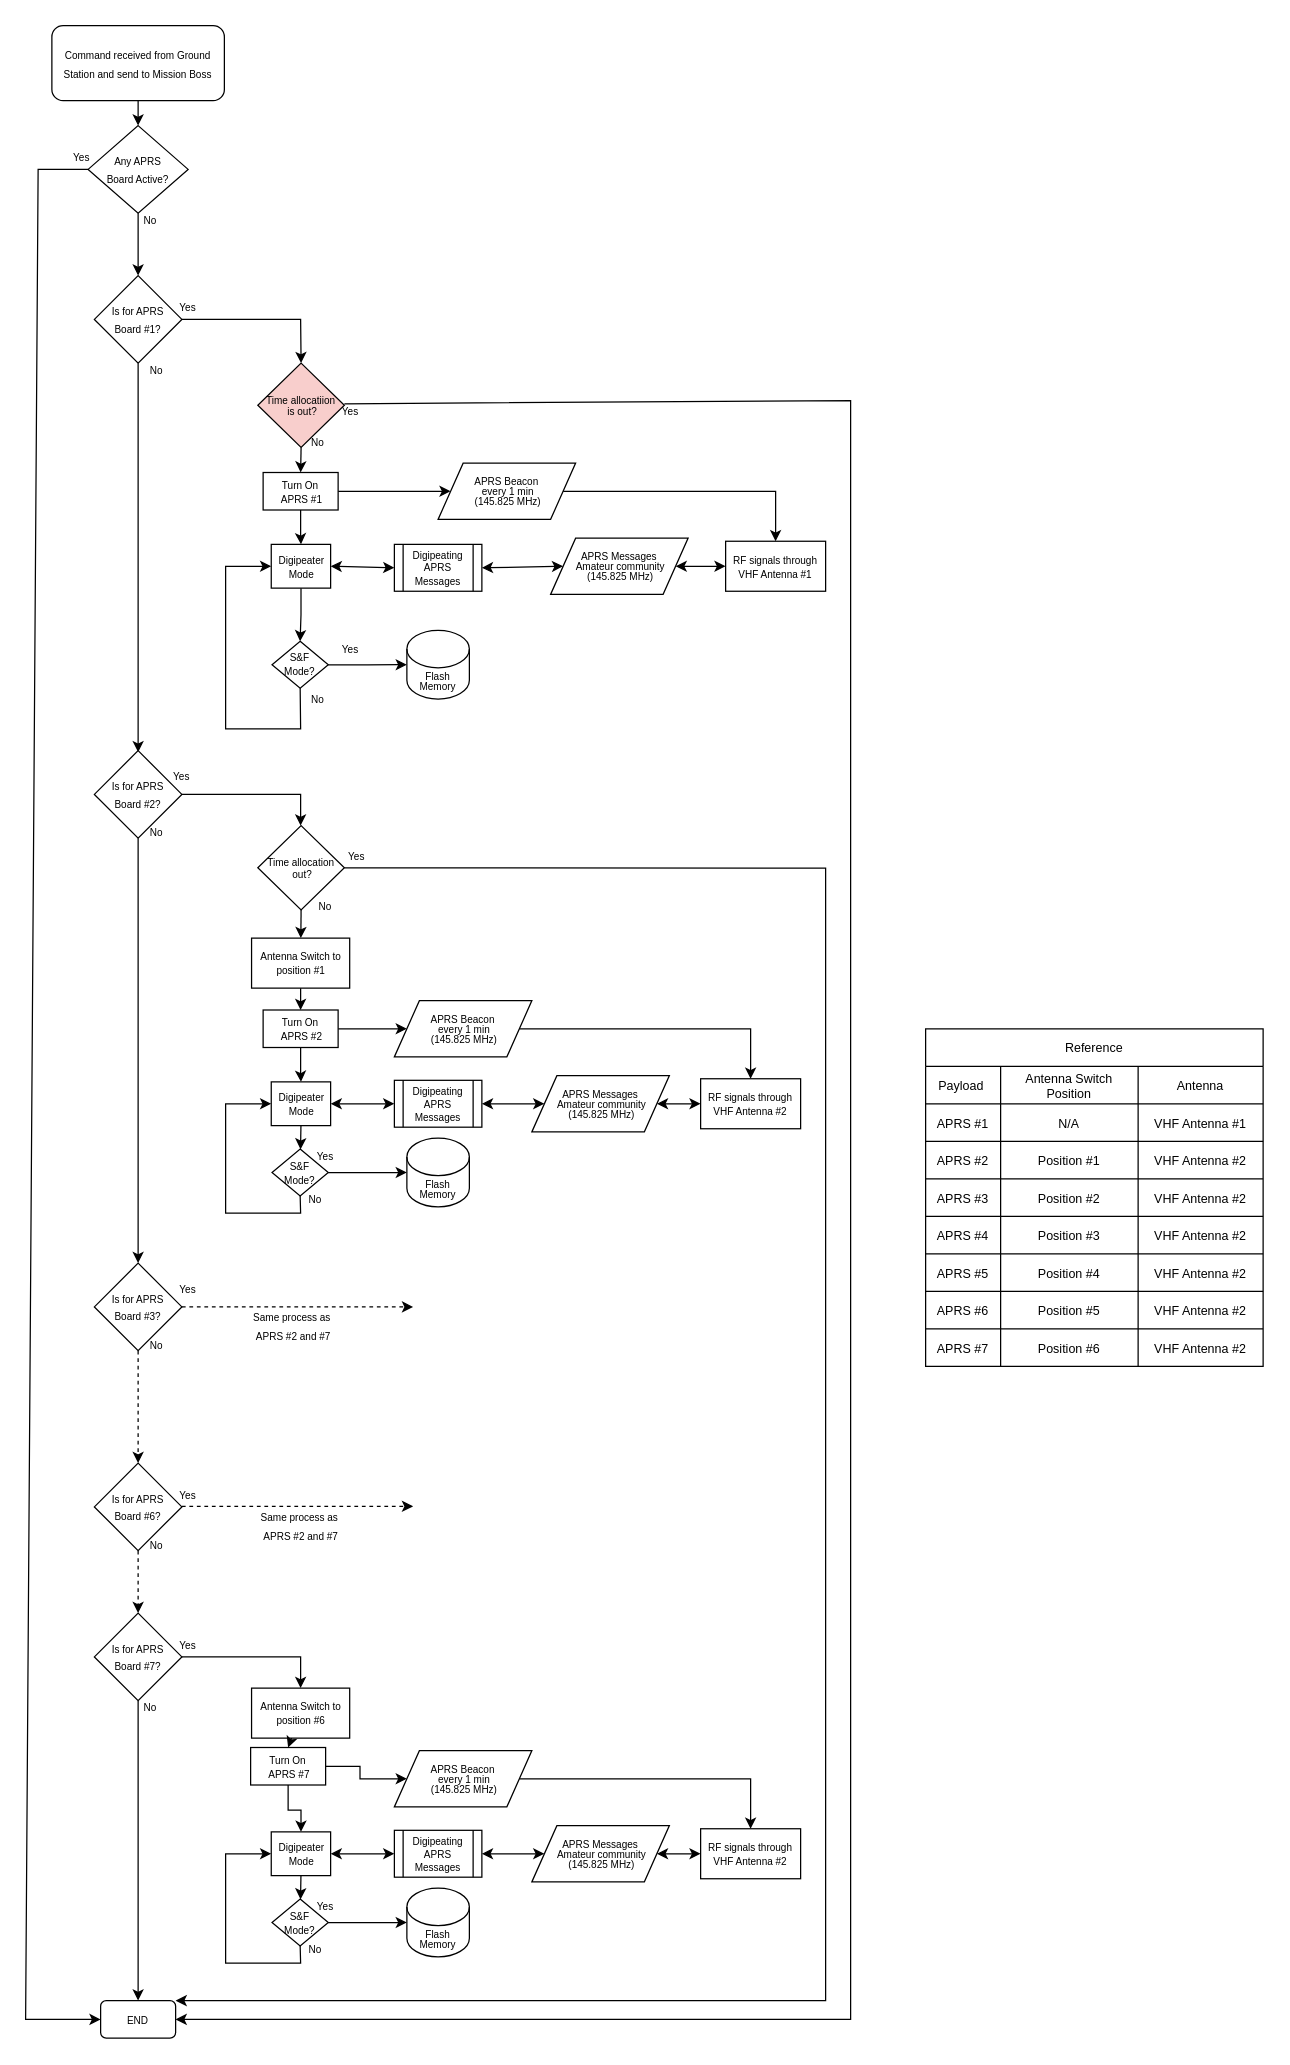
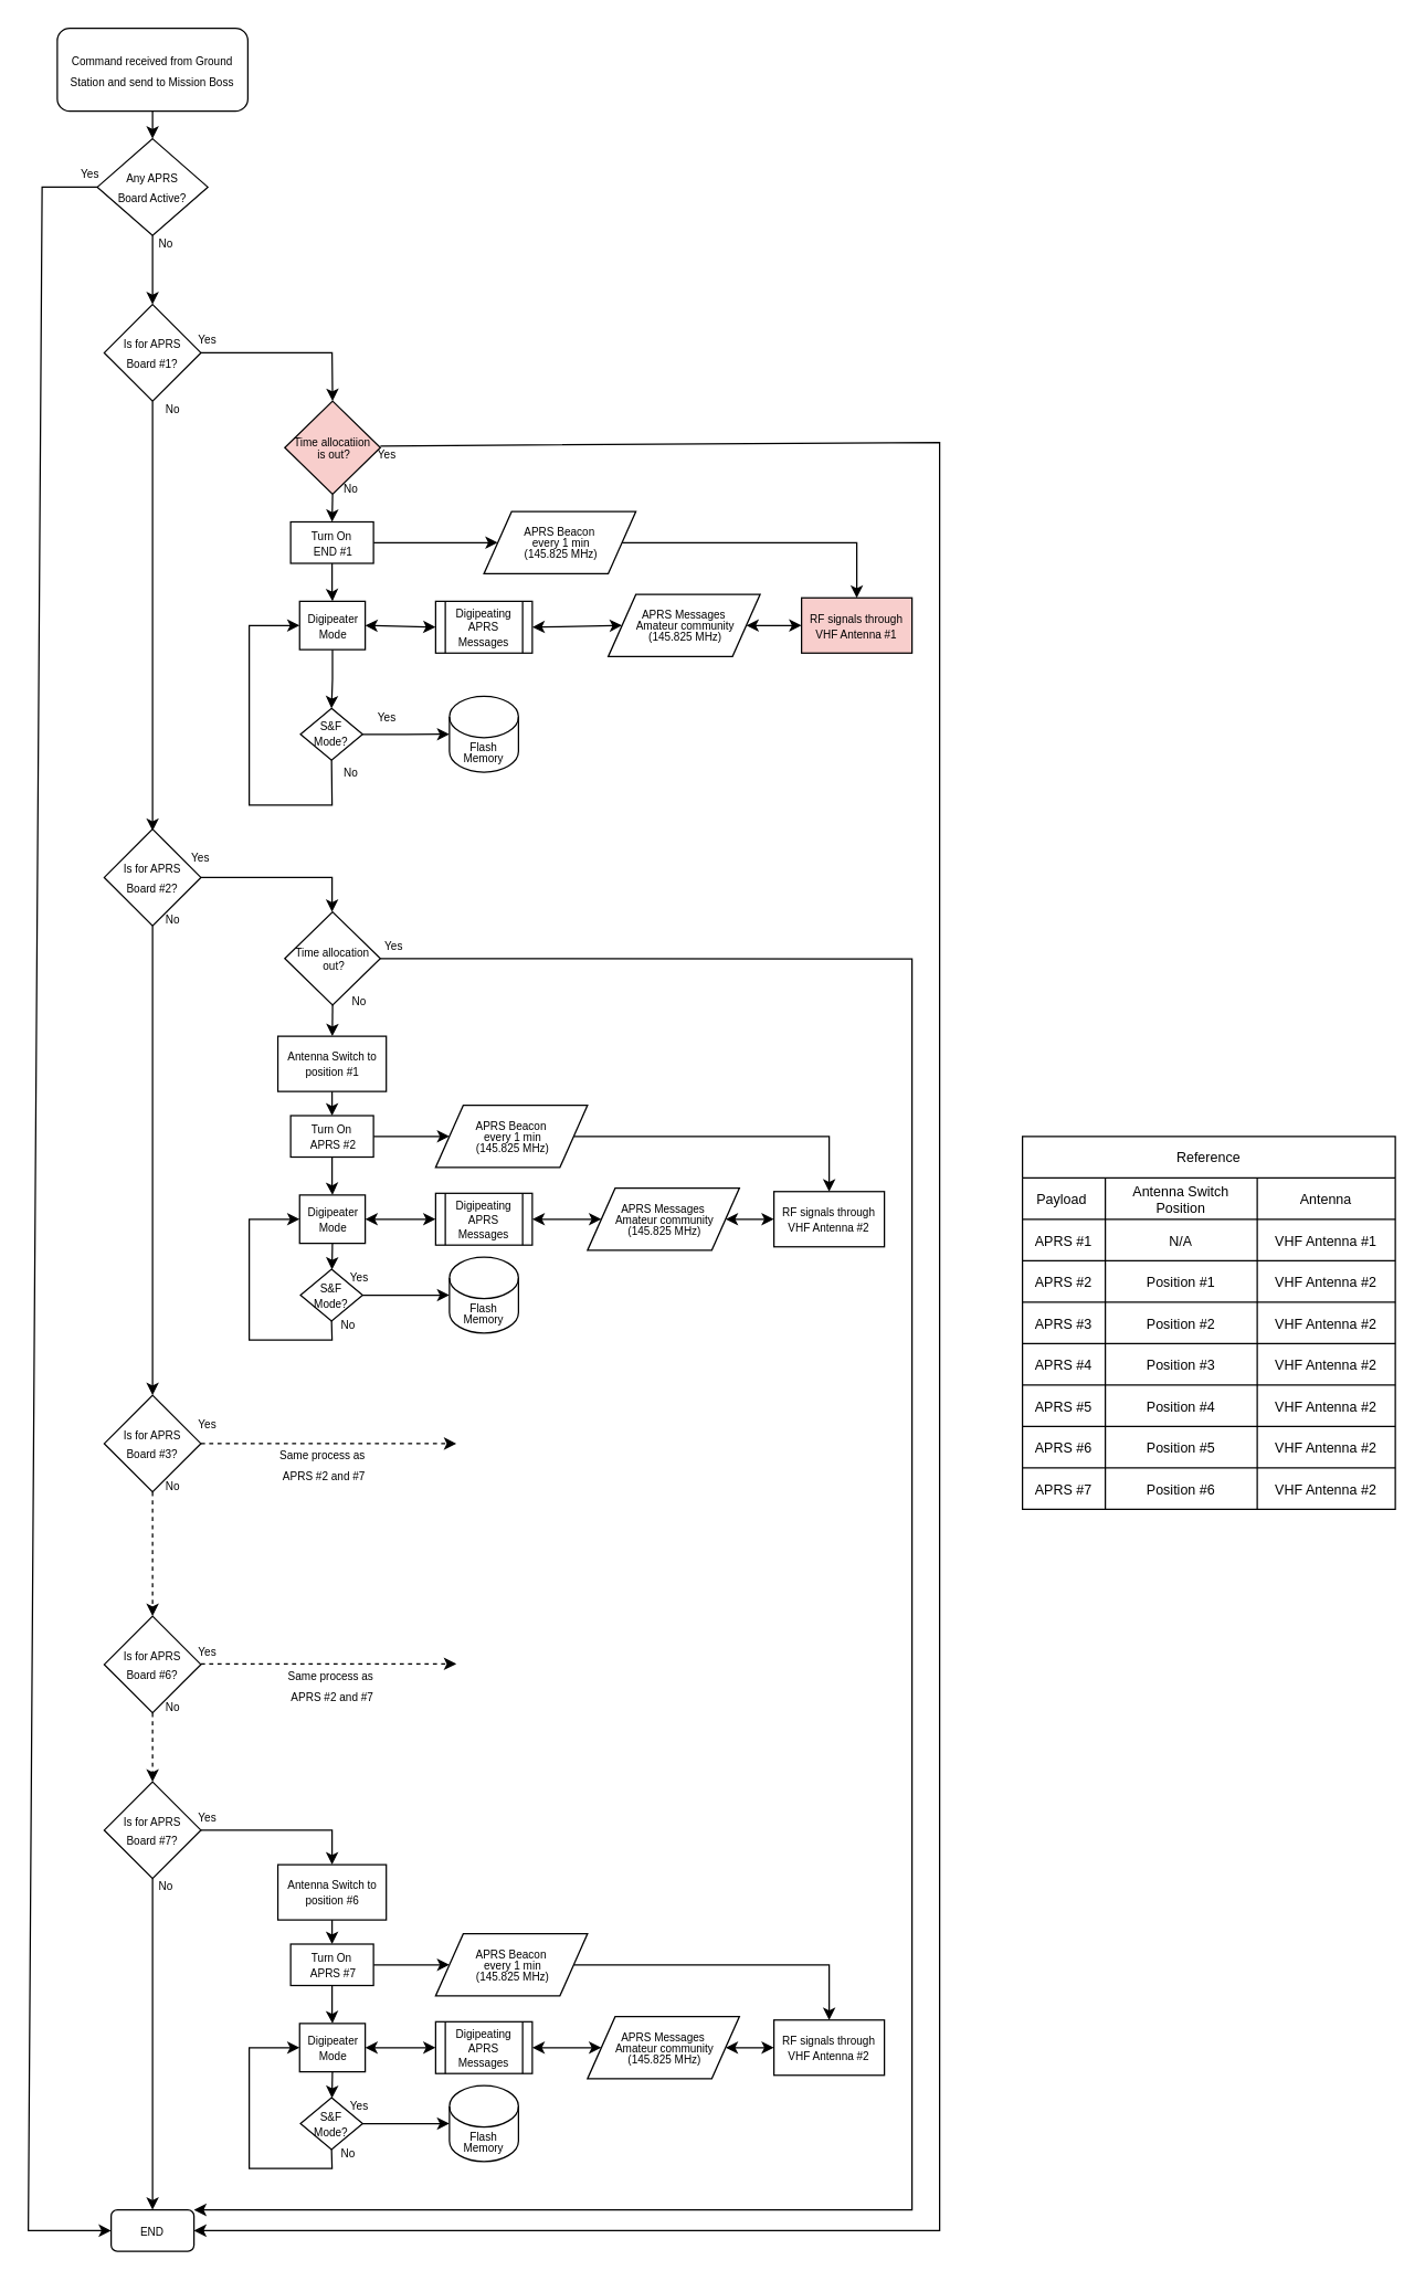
- <mxCell id="7" value="&lt;p style=&quot;line-height: 80%;&quot;&gt;&lt;font style=&quot;font-size: 8px;&quot;&gt;Turn On&lt;br&gt;&amp;nbsp;APRS #1&lt;/font&gt;&lt;/p&gt;" style="whiteSpace=wrap;html=1;" parent="1" vertex="1"><mxGeometry x="210" y="377.5" width="60" height="30" as="geometry" /></mxCell>
+ <mxCell id="7" value="&lt;p style=&quot;line-height: 80%;&quot;&gt;&lt;font style=&quot;font-size: 8px;&quot;&gt;Turn On&lt;br&gt;&amp;nbsp;END #1&lt;/font&gt;&lt;/p&gt;" style="whiteSpace=wrap;html=1;" parent="1" vertex="1"><mxGeometry x="210" y="377.5" width="60" height="30" as="geometry" /></mxCell>
- <mxCell id="24" value="&lt;p style=&quot;line-height: 80%;&quot;&gt;&lt;font style=&quot;font-size: 8px;&quot;&gt;RF signals through VHF Antenna #1&lt;/font&gt;&lt;/p&gt;" style="whiteSpace=wrap;html=1;" parent="1" vertex="1"><mxGeometry x="580" y="432.5" width="80" height="40" as="geometry" /></mxCell>
+ <mxCell id="24" value="&lt;p style=&quot;line-height: 80%;&quot;&gt;&lt;font style=&quot;font-size: 8px;&quot;&gt;RF signals through VHF Antenna #1&lt;/font&gt;&lt;/p&gt;" style="whiteSpace=wrap;html=1;fillColor=#f8cecc;" parent="1" vertex="1"><mxGeometry x="580" y="432.5" width="80" height="40" as="geometry" /></mxCell>
- <mxCell id="73" value="&lt;p style=&quot;line-height: 80%;&quot;&gt;&lt;font style=&quot;font-size: 8px;&quot;&gt;Turn On&lt;br&gt;&amp;nbsp;APRS #7&lt;/font&gt;&lt;/p&gt;" style="whiteSpace=wrap;html=1;" parent="1" vertex="1"><mxGeometry x="200" y="1397.5" width="60" height="30" as="geometry" /></mxCell>
+ <mxCell id="73" value="&lt;p style=&quot;line-height: 80%;&quot;&gt;&lt;font style=&quot;font-size: 8px;&quot;&gt;Turn On&lt;br&gt;&amp;nbsp;APRS #7&lt;/font&gt;&lt;/p&gt;" style="whiteSpace=wrap;html=1;" parent="1" vertex="1"><mxGeometry x="210" y="1407.5" width="60" height="30" as="geometry" /></mxCell>
